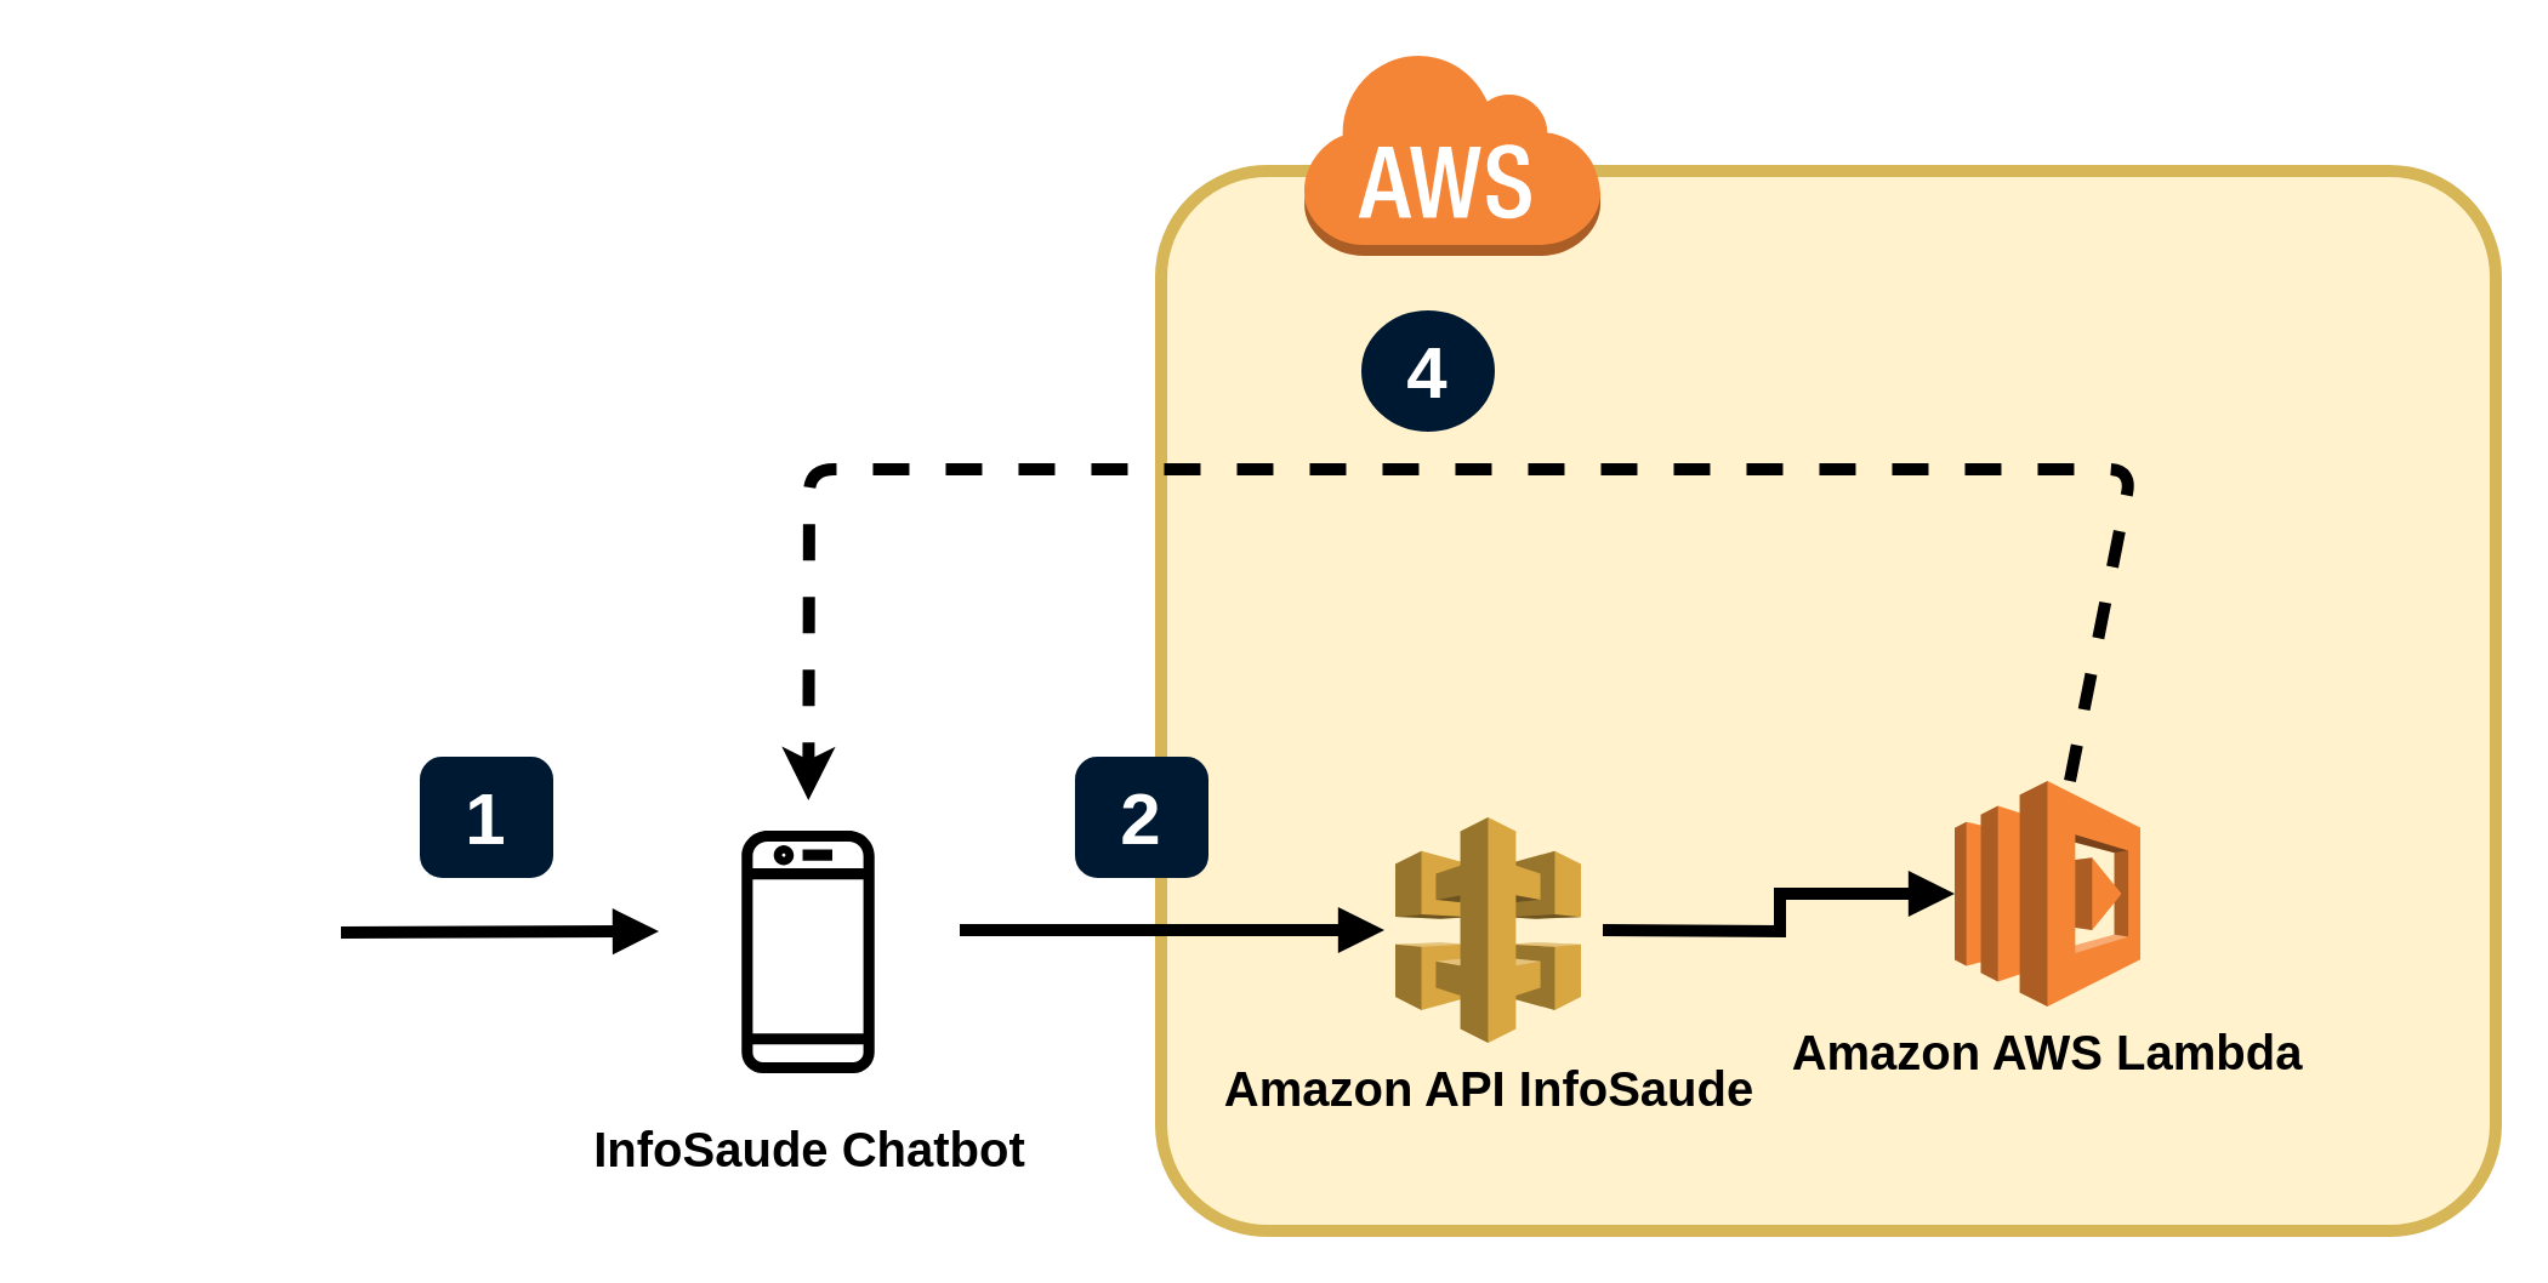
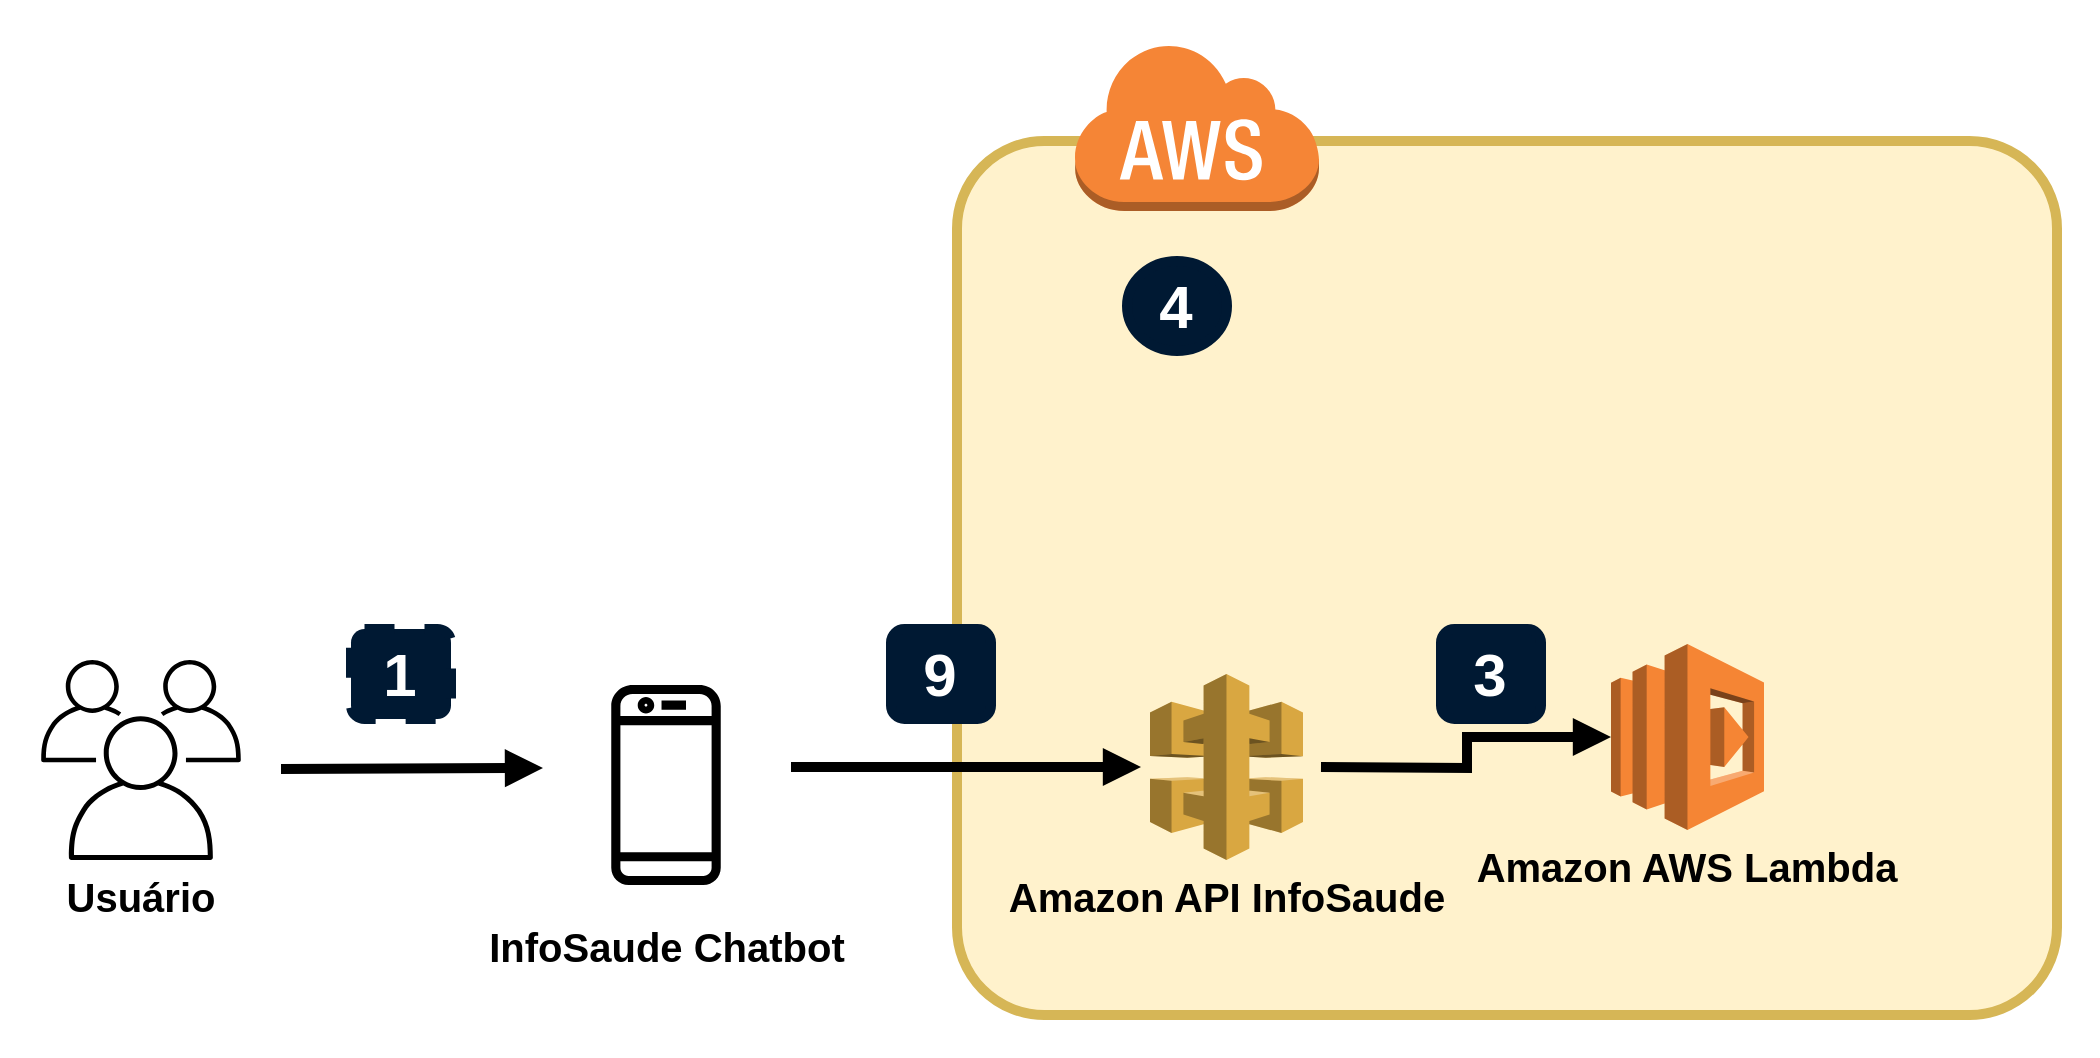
- <mxCell id="11" value="" style="endArrow=classic;html=1;dashed=1;strokeWidth=5;" parent="1" source="8" target="2" edge="1"><mxGeometry width="50" height="50" relative="1" as="geometry"><mxPoint x="870" y="293" as="sourcePoint" /><mxPoint x="920" y="243" as="targetPoint" /><Array as="points"><mxPoint x="878" y="193" /><mxPoint x="333" y="193" /></Array></mxGeometry></mxCell>
- <mxCell id="12" value="&lt;font style=&quot;font-size: 30px;&quot; color=&quot;#ffffff&quot;&gt;1&lt;/font&gt;" style="rounded=1;whiteSpace=wrap;html=1;strokeColor=#001933;strokeWidth=5;fillColor=#001933;fontStyle=1;fontSize=30;" parent="1" vertex="1"><mxGeometry x="175" y="314" width="50" height="45" as="geometry" /></mxCell>
+ <mxCell id="12" value="&lt;font style=&quot;font-size: 30px;&quot; color=&quot;#ffffff&quot;&gt;1&lt;/font&gt;" style="rounded=1;whiteSpace=wrap;html=1;strokeColor=#001933;strokeWidth=5;fillColor=#001933;fontStyle=1;fontSize=30;dashed=1;" parent="1" vertex="1"><mxGeometry x="175" y="314" width="50" height="45" as="geometry" /></mxCell>
+ <mxCell id="14" value="&lt;font style=&quot;font-size: 30px&quot; color=&quot;#ffffff&quot;&gt;3&lt;/font&gt;" style="rounded=1;whiteSpace=wrap;html=1;strokeColor=#001933;strokeWidth=5;fillColor=#001933;fontStyle=1;fontSize=30;" parent="1" vertex="1"><mxGeometry x="720" y="314" width="50" height="45" as="geometry" /></mxCell>
- <mxCell id="13" value="&lt;font style=&quot;font-size: 30px&quot; color=&quot;#ffffff&quot;&gt;2&lt;/font&gt;" style="rounded=1;whiteSpace=wrap;html=1;strokeColor=#001933;strokeWidth=5;fillColor=#001933;fontStyle=1;fontSize=30;" parent="1" vertex="1"><mxGeometry x="445" y="314" width="50" height="45" as="geometry" /></mxCell>
+ <mxCell id="13" value="&lt;font style=&quot;font-size: 30px&quot; color=&quot;#ffffff&quot;&gt;9&lt;/font&gt;" style="rounded=1;whiteSpace=wrap;html=1;strokeColor=#001933;strokeWidth=5;fillColor=#001933;fontStyle=1;fontSize=30;" parent="1" vertex="1"><mxGeometry x="445" y="314" width="50" height="45" as="geometry" /></mxCell>
+ <mxCell id="4" value="Usuário&lt;br&gt;&lt;br&gt;" style="outlineConnect=0;gradientColor=none;fontColor=#000000;strokeColor=none;fillColor=#000000;dashed=0;verticalLabelPosition=bottom;verticalAlign=top;align=center;html=1;fontSize=20;fontStyle=1;aspect=fixed;shape=mxgraph.aws4.illustration_users;pointerEvents=1;strokeWidth=10;" parent="1" vertex="1"><mxGeometry x="20" y="329.5" width="100" height="100" as="geometry" /></mxCell>
